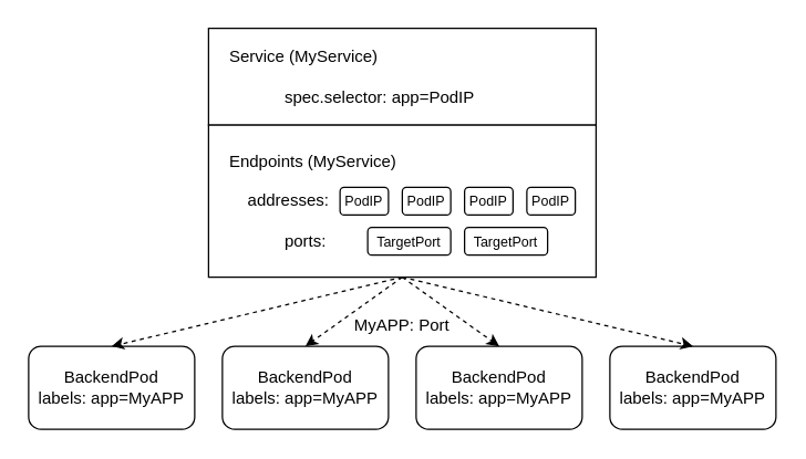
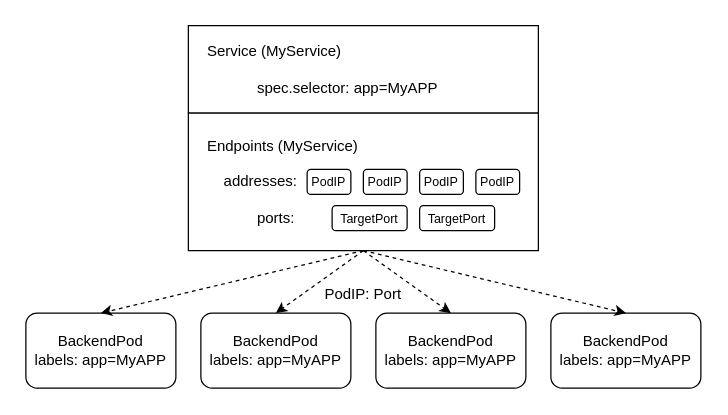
- <mxCell id="4" value="&amp;nbsp; &amp;nbsp; Service (MyService)&lt;br&gt;&lt;br&gt;&lt;span style=&quot;white-space: pre;&quot;&gt;&#09;&lt;/span&gt;&lt;span style=&quot;white-space: pre;&quot;&gt;&#09;&lt;/span&gt;spec.selector: app=PodIP" style="rounded=0;whiteSpace=wrap;html=1;align=left;" vertex="1" parent="3"><mxGeometry width="280" height="70" as="geometry" /></mxCell>
+ <mxCell id="4" value="&amp;nbsp; &amp;nbsp; Service (MyService)&lt;br&gt;&lt;br&gt;&lt;span style=&quot;white-space: pre;&quot;&gt;&#09;&lt;/span&gt;&lt;span style=&quot;white-space: pre;&quot;&gt;&#09;&lt;/span&gt;spec.selector: app=MyAPP" style="rounded=0;whiteSpace=wrap;html=1;align=left;" vertex="1" parent="3"><mxGeometry width="280" height="70" as="geometry" /></mxCell>
- <mxCell id="20" value="MyAPP: Port" style="text;html=1;strokeColor=none;fillColor=none;align=center;verticalAlign=middle;whiteSpace=wrap;rounded=0;" vertex="1" parent="2"><mxGeometry x="230" y="200" width="80" height="30" as="geometry" /></mxCell>
+ <mxCell id="20" value="PodIP: Port" style="text;html=1;strokeColor=none;fillColor=none;align=center;verticalAlign=middle;whiteSpace=wrap;rounded=0;" vertex="1" parent="2"><mxGeometry x="230" y="200" width="80" height="30" as="geometry" /></mxCell>
